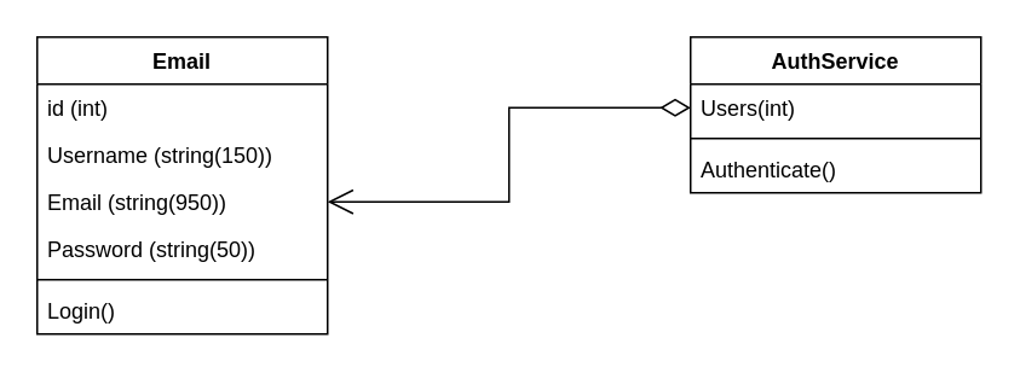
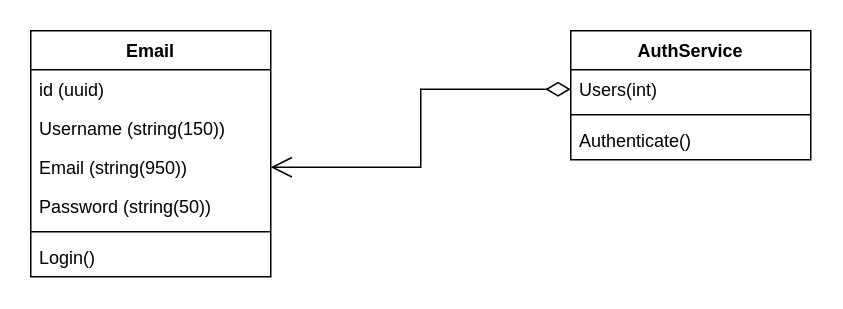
- <mxCell id="3" value="id (int)" style="text;strokeColor=none;fillColor=none;align=left;verticalAlign=top;spacingLeft=4;spacingRight=4;overflow=hidden;rotatable=0;points=[[0,0.5],[1,0.5]];portConstraint=eastwest;whiteSpace=wrap;html=1;" vertex="1" parent="2"><mxGeometry y="26" width="160" height="26" as="geometry" /></mxCell>
+ <mxCell id="3" value="id (uuid)" style="text;strokeColor=none;fillColor=none;align=left;verticalAlign=top;spacingLeft=4;spacingRight=4;overflow=hidden;rotatable=0;points=[[0,0.5],[1,0.5]];portConstraint=eastwest;whiteSpace=wrap;html=1;" vertex="1" parent="2"><mxGeometry y="26" width="160" height="26" as="geometry" /></mxCell>
